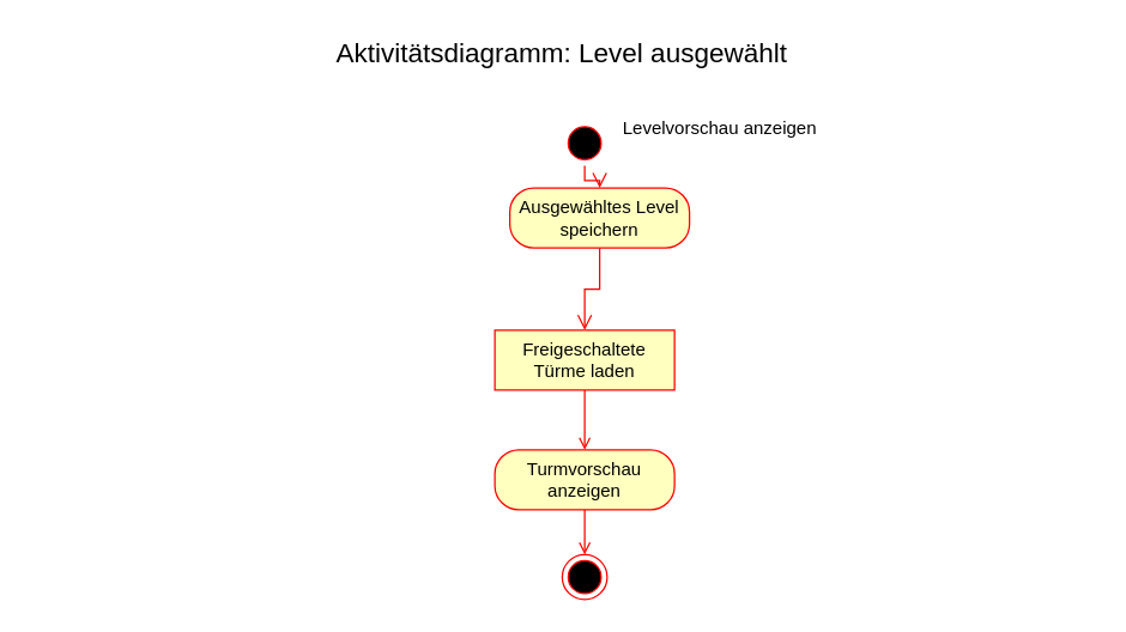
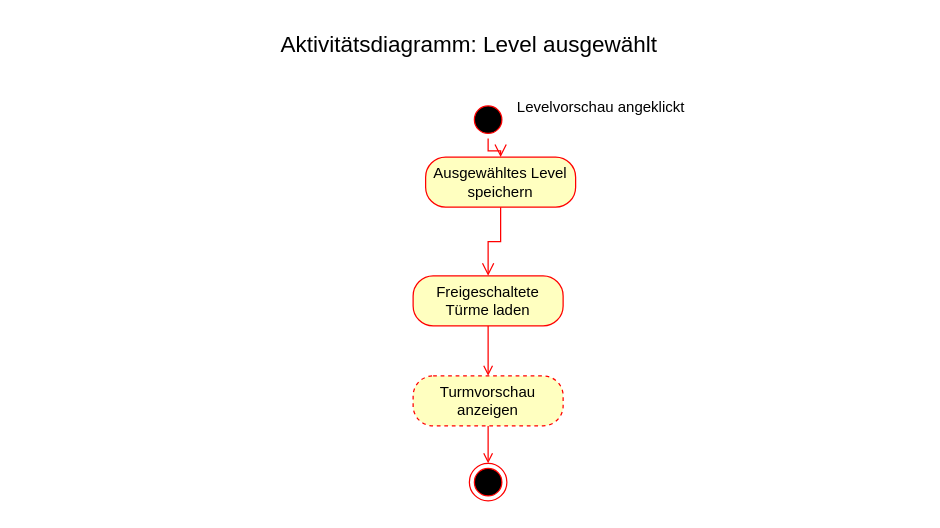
- <mxCell id="9" value="Levelvorschau anzeigen" style="text;html=1;align=center;verticalAlign=middle;resizable=0;points=[];autosize=1;strokeColor=none;fillColor=none;" parent="1" vertex="1"><mxGeometry x="400" y="70" width="160" height="30" as="geometry" /></mxCell>
+ <mxCell id="9" value="Levelvorschau angeklickt" style="text;html=1;align=center;verticalAlign=middle;resizable=0;points=[];autosize=1;strokeColor=none;fillColor=none;" parent="1" vertex="1"><mxGeometry x="400" y="70" width="160" height="30" as="geometry" /></mxCell>
- <mxCell id="7" value="Freigeschaltete Türme laden" style="whiteSpace=wrap;html=1;arcSize=40;fontColor=#000000;fillColor=#ffffc0;strokeColor=#ff0000;rounded=0;" parent="1" vertex="1"><mxGeometry x="330" y="220" width="120" height="40" as="geometry" /></mxCell>
+ <mxCell id="7" value="Freigeschaltete Türme laden" style="rounded=1;whiteSpace=wrap;html=1;arcSize=40;fontColor=#000000;fillColor=#ffffc0;strokeColor=#ff0000;" parent="1" vertex="1"><mxGeometry x="330" y="220" width="120" height="40" as="geometry" /></mxCell>
- <mxCell id="10" value="Turmvorschau anzeigen" style="rounded=1;whiteSpace=wrap;html=1;arcSize=40;fontColor=#000000;fillColor=#ffffc0;strokeColor=#ff0000;" parent="1" vertex="1"><mxGeometry x="330" y="300" width="120" height="40" as="geometry" /></mxCell>
+ <mxCell id="10" value="Turmvorschau anzeigen" style="rounded=1;whiteSpace=wrap;html=1;arcSize=40;fontColor=#000000;fillColor=#ffffc0;strokeColor=#ff0000;dashed=1;" parent="1" vertex="1"><mxGeometry x="330" y="300" width="120" height="40" as="geometry" /></mxCell>
